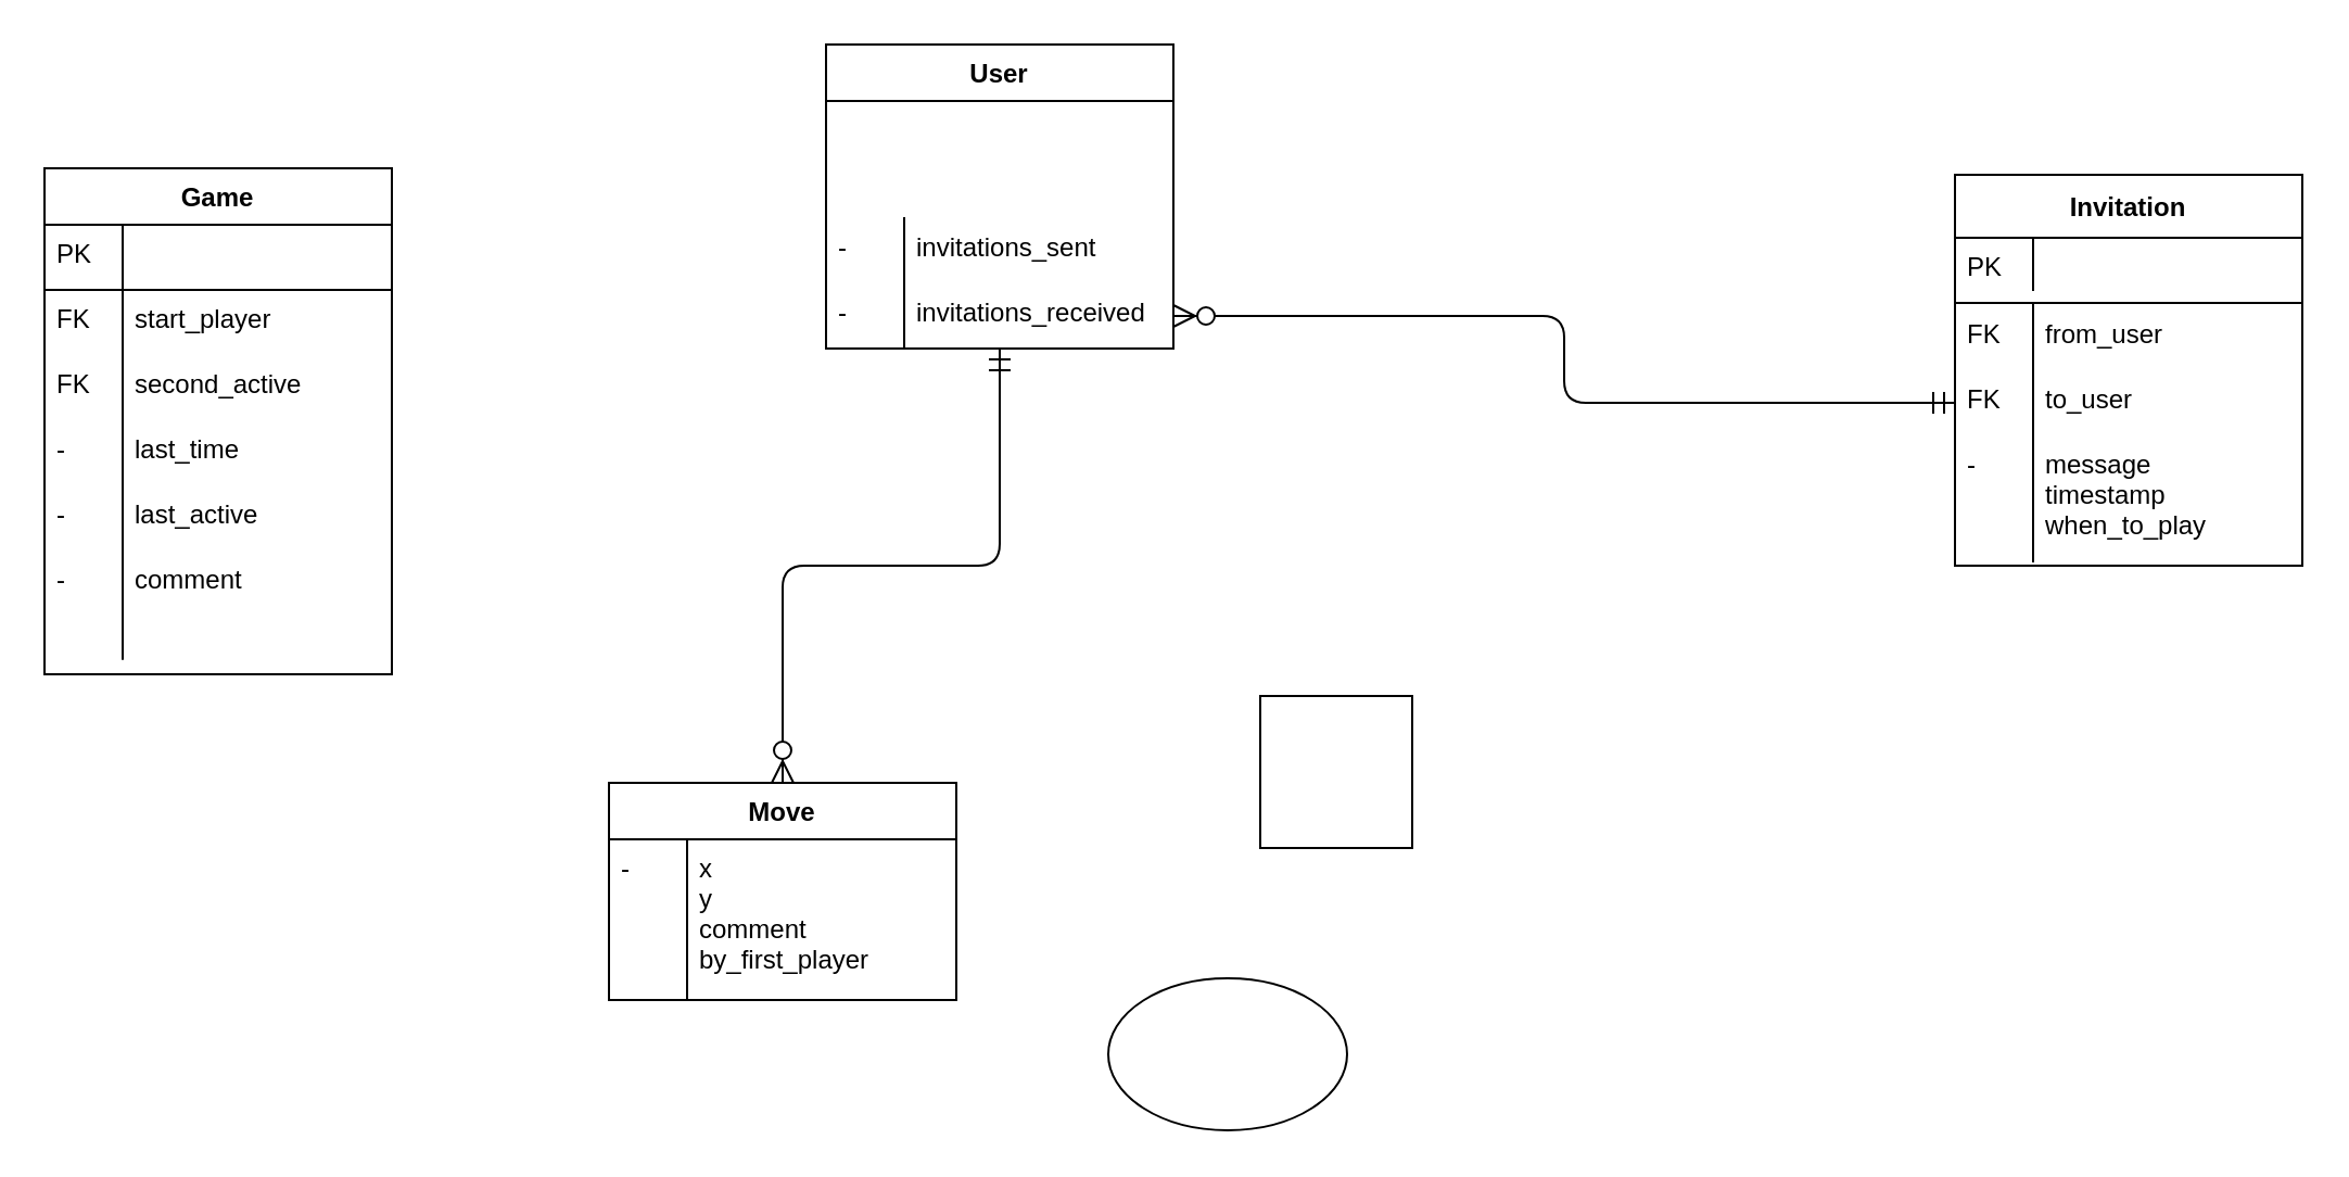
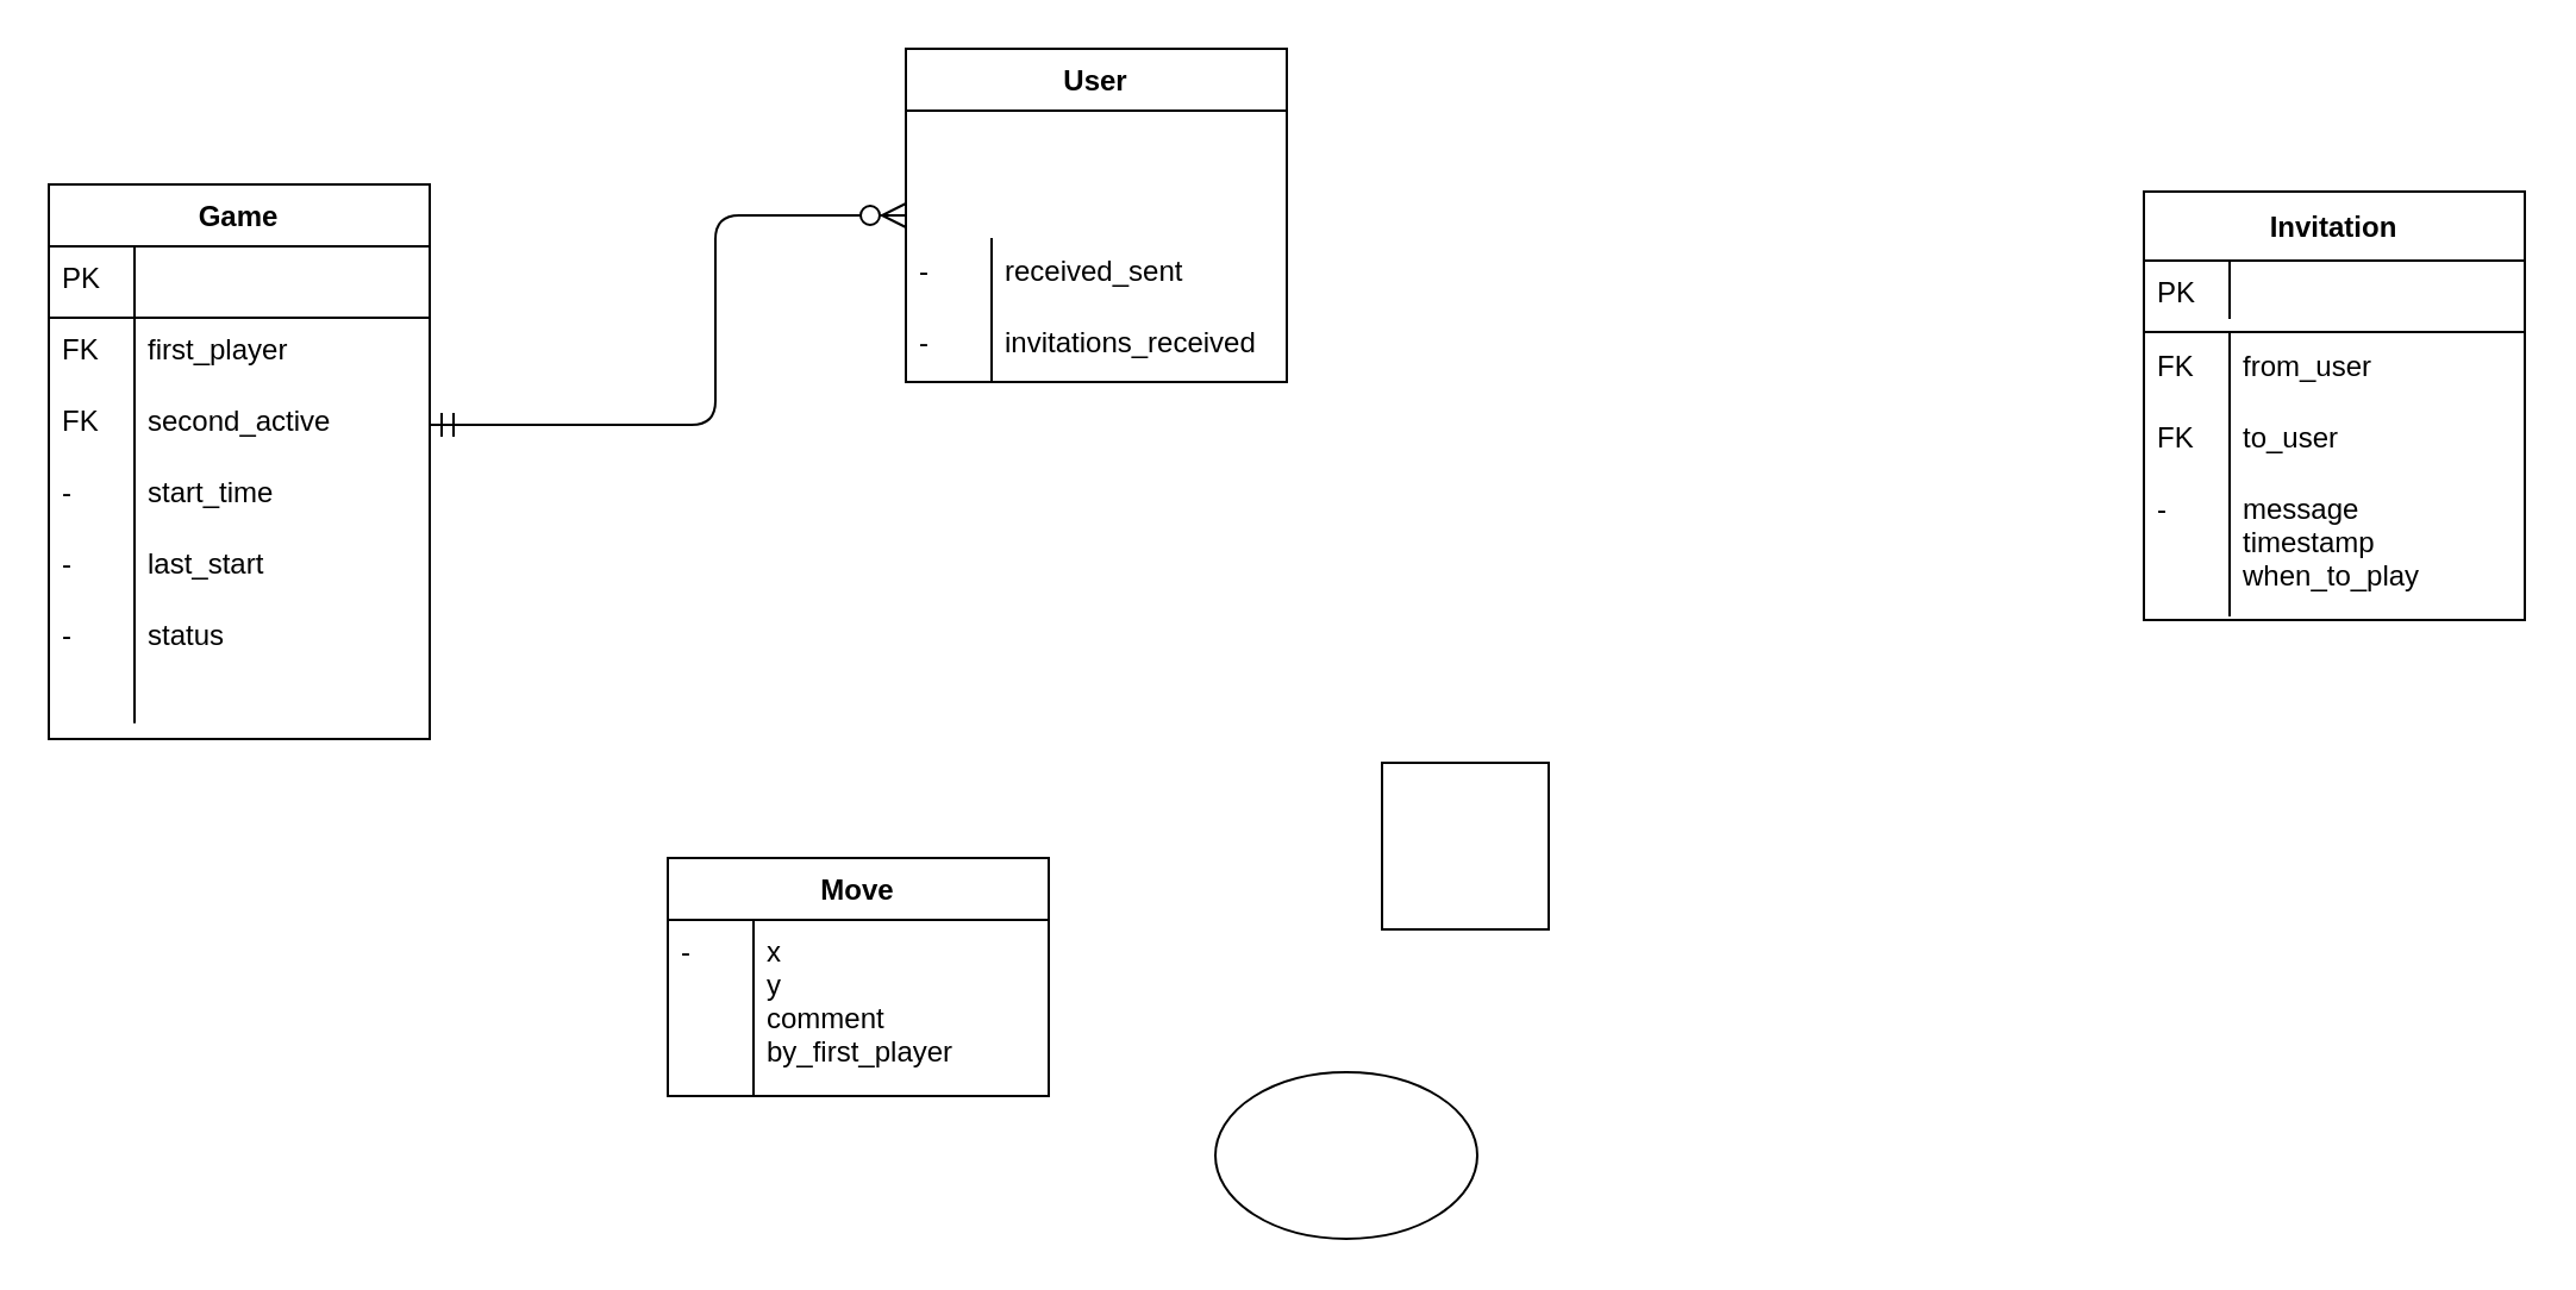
- <mxCell id="34" value="invitations_sent" style="shape=partialRectangle;top=0;left=0;right=0;bottom=0;align=left;verticalAlign=top;fillColor=none;spacingLeft=40;spacingRight=4;overflow=hidden;rotatable=0;points=[[0,0.5],[1,0.5]];portConstraint=eastwest;dropTarget=0;rounded=0;shadow=0;strokeWidth=1;" vertex="1" parent="1"><mxGeometry x="380" y="100" width="160" height="30" as="geometry" /></mxCell>
+ <mxCell id="34" value="received_sent" style="shape=partialRectangle;top=0;left=0;right=0;bottom=0;align=left;verticalAlign=top;fillColor=none;spacingLeft=40;spacingRight=4;overflow=hidden;rotatable=0;points=[[0,0.5],[1,0.5]];portConstraint=eastwest;dropTarget=0;rounded=0;shadow=0;strokeWidth=1;" vertex="1" parent="1"><mxGeometry x="380" y="100" width="160" height="30" as="geometry" /></mxCell>
- <mxCell id="5" value="start_player" style="shape=partialRectangle;top=0;left=0;right=0;bottom=0;align=left;verticalAlign=top;fillColor=none;spacingLeft=40;spacingRight=4;overflow=hidden;rotatable=0;points=[[0,0.5],[1,0.5]];portConstraint=eastwest;dropTarget=0;rounded=0;shadow=0;strokeWidth=1;" parent="2" vertex="1"><mxGeometry y="56" width="160" height="30" as="geometry" /></mxCell>
+ <mxCell id="5" value="first_player" style="shape=partialRectangle;top=0;left=0;right=0;bottom=0;align=left;verticalAlign=top;fillColor=none;spacingLeft=40;spacingRight=4;overflow=hidden;rotatable=0;points=[[0,0.5],[1,0.5]];portConstraint=eastwest;dropTarget=0;rounded=0;shadow=0;strokeWidth=1;" parent="2" vertex="1"><mxGeometry y="56" width="160" height="30" as="geometry" /></mxCell>
+ <mxCell id="20" value="" style="edgeStyle=orthogonalEdgeStyle;endArrow=ERzeroToMany;startArrow=ERmandOne;shadow=0;strokeWidth=1;endSize=8;startSize=8;exitX=1;exitY=0.5;exitDx=0;exitDy=0;entryX=0;entryY=0.5;entryDx=0;entryDy=0;" edge="1" parent="1" source="7" target="15"><mxGeometry width="100" height="100" relative="1" as="geometry"><mxPoint x="210" y="125" as="sourcePoint" /><mxPoint x="400" y="70" as="targetPoint" /><Array as="points"><mxPoint x="300" y="178" /><mxPoint x="300" y="90" /></Array></mxGeometry></mxCell>
- <mxCell id="33" value="" style="edgeStyle=orthogonalEdgeStyle;endArrow=ERzeroToMany;startArrow=ERmandOne;shadow=0;strokeWidth=1;endSize=8;startSize=8;exitX=0;exitY=0.5;exitDx=0;exitDy=0;" edge="1" parent="1" source="31" target="36"><mxGeometry width="100" height="100" relative="1" as="geometry"><mxPoint x="390" y="135" as="sourcePoint" /><mxPoint x="190" y="188" as="targetPoint" /></mxGeometry></mxCell>
- <mxCell id="9" value="last_time" style="shape=partialRectangle;top=0;left=0;right=0;bottom=0;align=left;verticalAlign=top;fillColor=none;spacingLeft=40;spacingRight=4;overflow=hidden;rotatable=0;points=[[0,0.5],[1,0.5]];portConstraint=eastwest;dropTarget=0;rounded=0;shadow=0;strokeWidth=1;" vertex="1" parent="2"><mxGeometry y="116" width="160" height="30" as="geometry" /></mxCell>
+ <mxCell id="9" value="start_time" style="shape=partialRectangle;top=0;left=0;right=0;bottom=0;align=left;verticalAlign=top;fillColor=none;spacingLeft=40;spacingRight=4;overflow=hidden;rotatable=0;points=[[0,0.5],[1,0.5]];portConstraint=eastwest;dropTarget=0;rounded=0;shadow=0;strokeWidth=1;" vertex="1" parent="2"><mxGeometry y="116" width="160" height="30" as="geometry" /></mxCell>
- <mxCell id="11" value="last_active" style="shape=partialRectangle;top=0;left=0;right=0;bottom=0;align=left;verticalAlign=top;fillColor=none;spacingLeft=40;spacingRight=4;overflow=hidden;rotatable=0;points=[[0,0.5],[1,0.5]];portConstraint=eastwest;dropTarget=0;rounded=0;shadow=0;strokeWidth=1;" vertex="1" parent="2"><mxGeometry y="146" width="160" height="30" as="geometry" /></mxCell>
+ <mxCell id="11" value="last_start" style="shape=partialRectangle;top=0;left=0;right=0;bottom=0;align=left;verticalAlign=top;fillColor=none;spacingLeft=40;spacingRight=4;overflow=hidden;rotatable=0;points=[[0,0.5],[1,0.5]];portConstraint=eastwest;dropTarget=0;rounded=0;shadow=0;strokeWidth=1;" vertex="1" parent="2"><mxGeometry y="146" width="160" height="30" as="geometry" /></mxCell>
- <mxCell id="19" value="" style="edgeStyle=orthogonalEdgeStyle;endArrow=ERzeroToMany;startArrow=ERmandOne;shadow=0;strokeWidth=1;endSize=8;startSize=8;" parent="1" source="15" target="16" edge="1"><mxGeometry width="100" height="100" relative="1" as="geometry"><mxPoint x="350" y="182" as="sourcePoint" /><mxPoint x="270" y="169" as="targetPoint" /><Array as="points" /></mxGeometry></mxCell>
- <mxCell id="13" value="comment" style="shape=partialRectangle;top=0;left=0;right=0;bottom=0;align=left;verticalAlign=top;fillColor=none;spacingLeft=40;spacingRight=4;overflow=hidden;rotatable=0;points=[[0,0.5],[1,0.5]];portConstraint=eastwest;dropTarget=0;rounded=0;shadow=0;strokeWidth=1;" vertex="1" parent="2"><mxGeometry y="176" width="160" height="34" as="geometry" /></mxCell>
+ <mxCell id="13" value="status" style="shape=partialRectangle;top=0;left=0;right=0;bottom=0;align=left;verticalAlign=top;fillColor=none;spacingLeft=40;spacingRight=4;overflow=hidden;rotatable=0;points=[[0,0.5],[1,0.5]];portConstraint=eastwest;dropTarget=0;rounded=0;shadow=0;strokeWidth=1;" vertex="1" parent="2"><mxGeometry y="176" width="160" height="34" as="geometry" /></mxCell>
